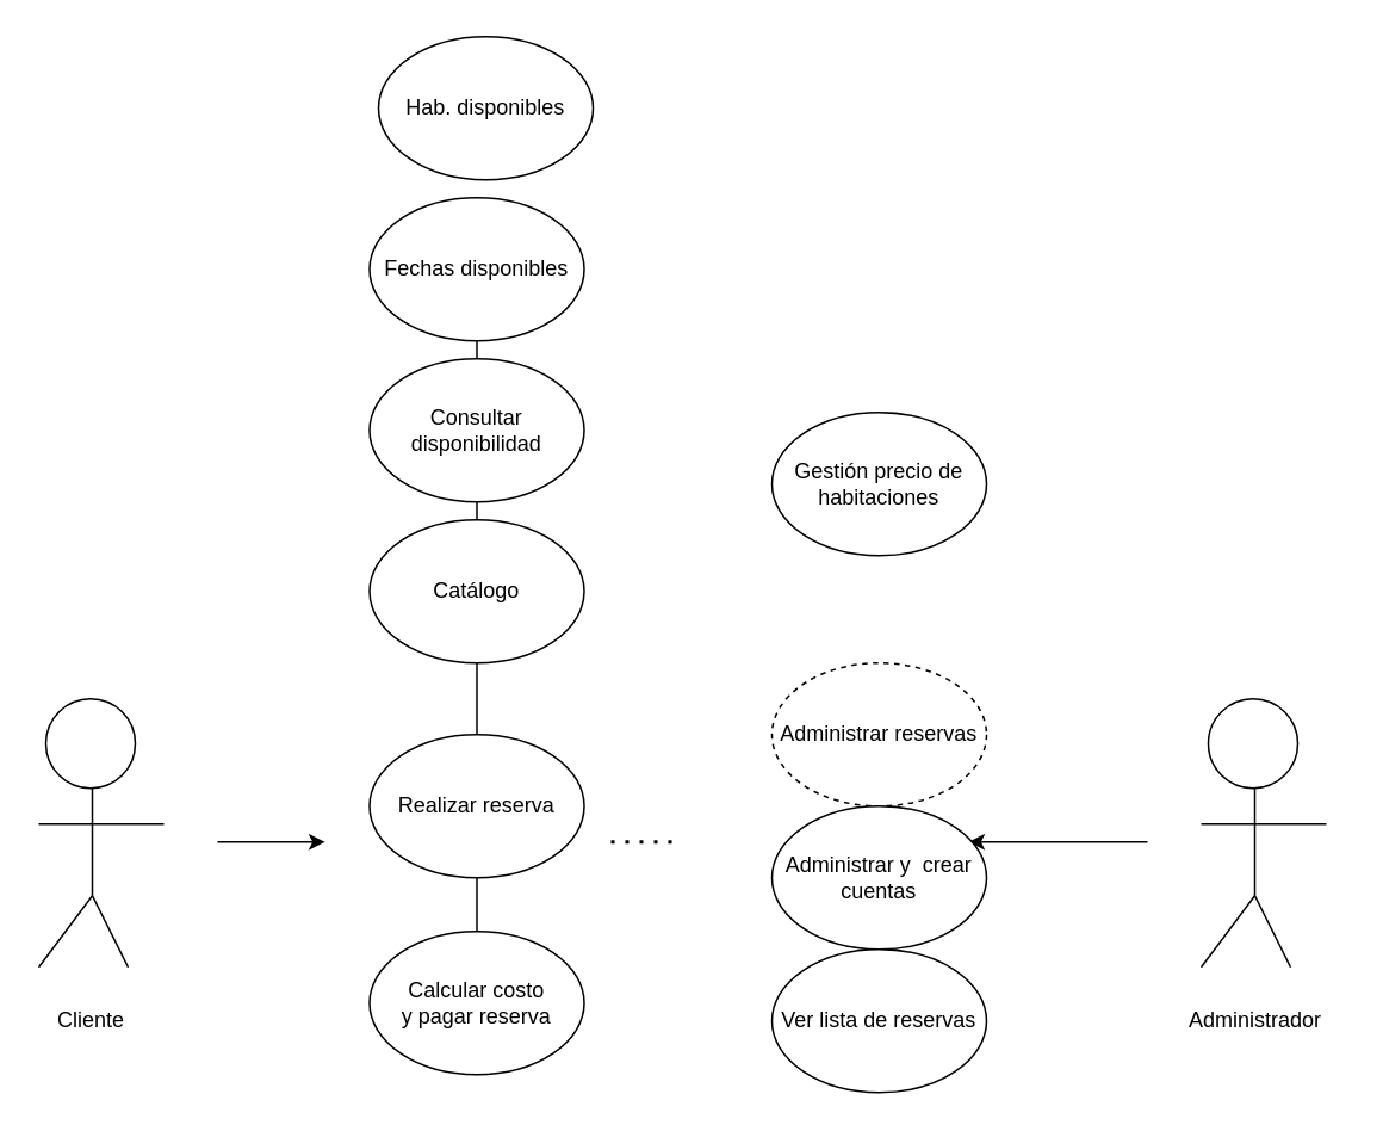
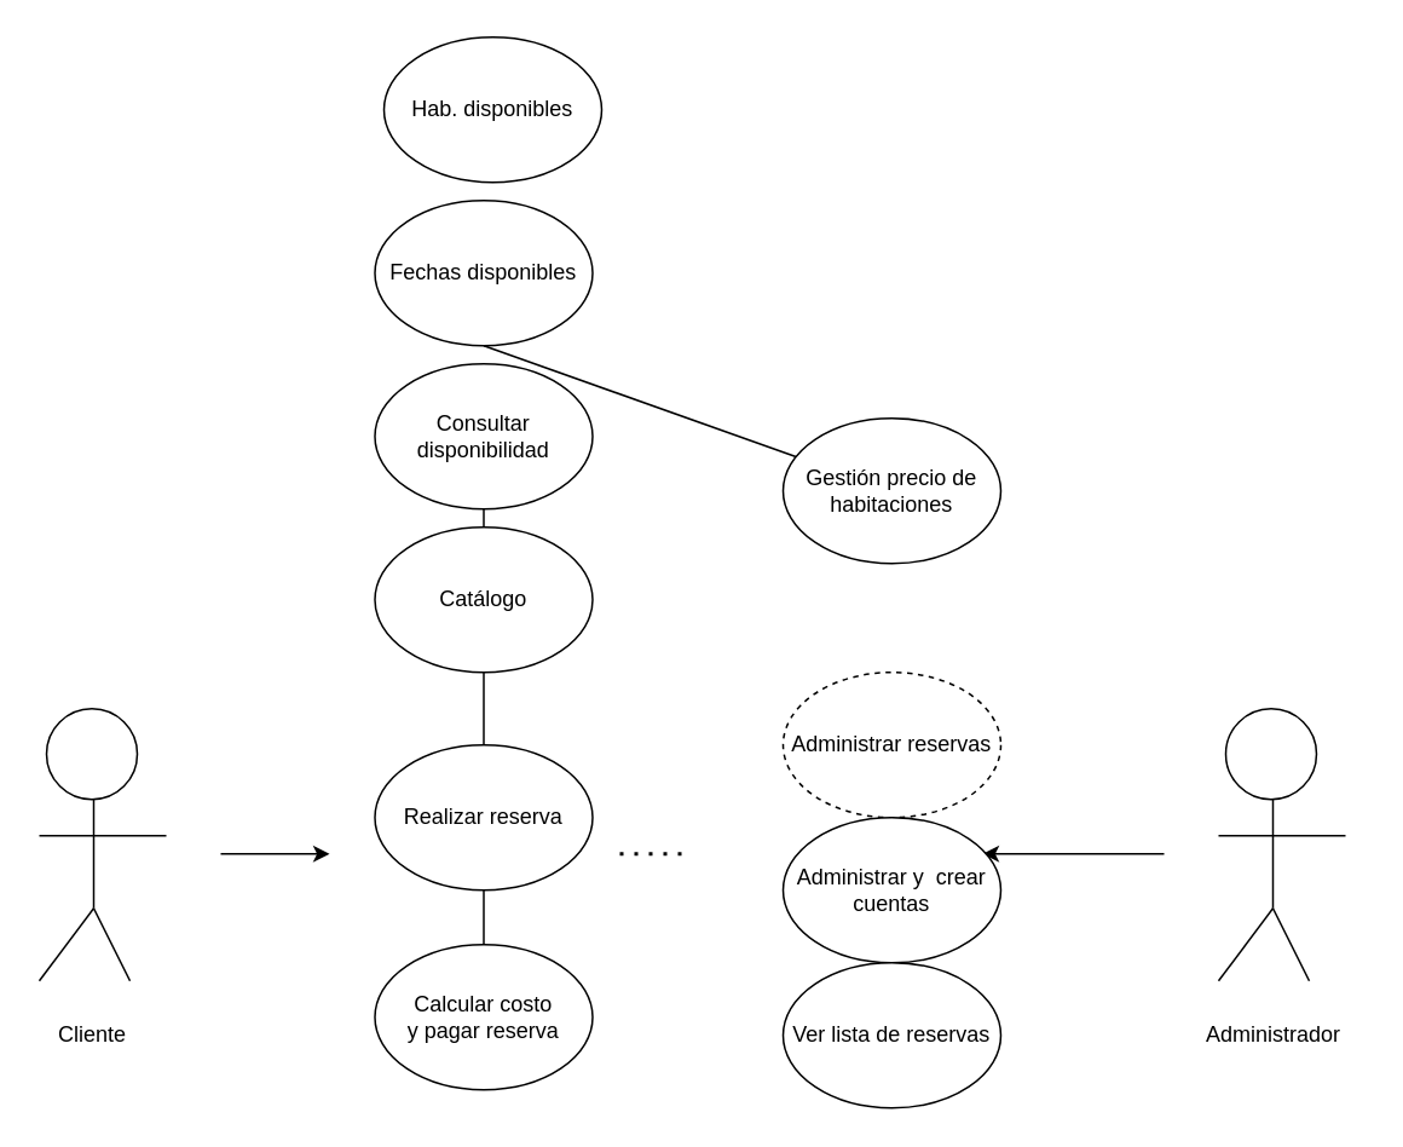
- <mxCell id="27" value="" style="endArrow=none;html=1;rounded=0;exitX=0.5;exitY=1;exitDx=0;exitDy=0;entryX=0.5;entryY=0;entryDx=0;entryDy=0;" edge="1" parent="1" source="3" target="4"><mxGeometry width="50" height="50" relative="1" as="geometry"><mxPoint x="371" y="380" as="sourcePoint" /><mxPoint x="411" y="230" as="targetPoint" /></mxGeometry></mxCell>
+ <mxCell id="27" value="" style="endArrow=none;html=1;rounded=0;exitX=0.5;exitY=1;exitDx=0;exitDy=0;" edge="1" parent="1" source="3" target="9"><mxGeometry width="50" height="50" relative="1" as="geometry"><mxPoint x="371" y="380" as="sourcePoint" /><mxPoint x="411" y="230" as="targetPoint" /></mxGeometry></mxCell>
